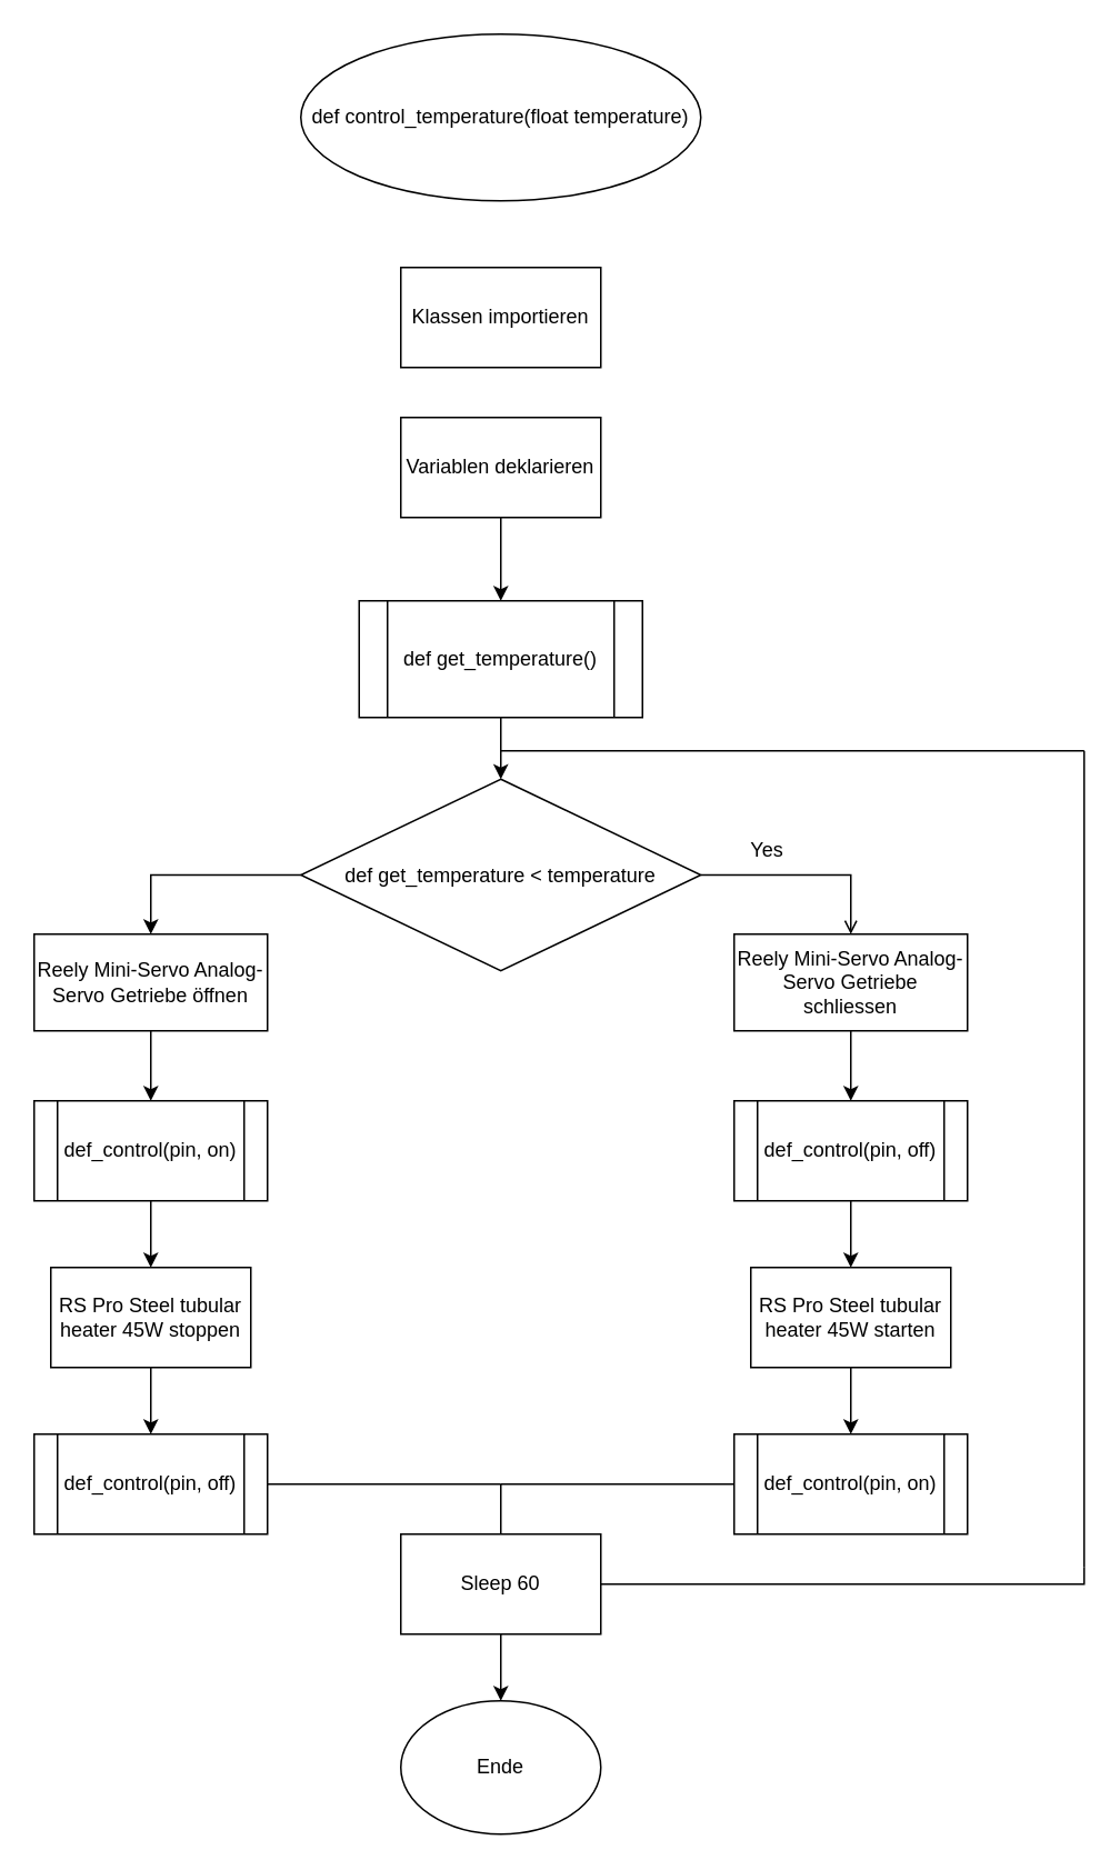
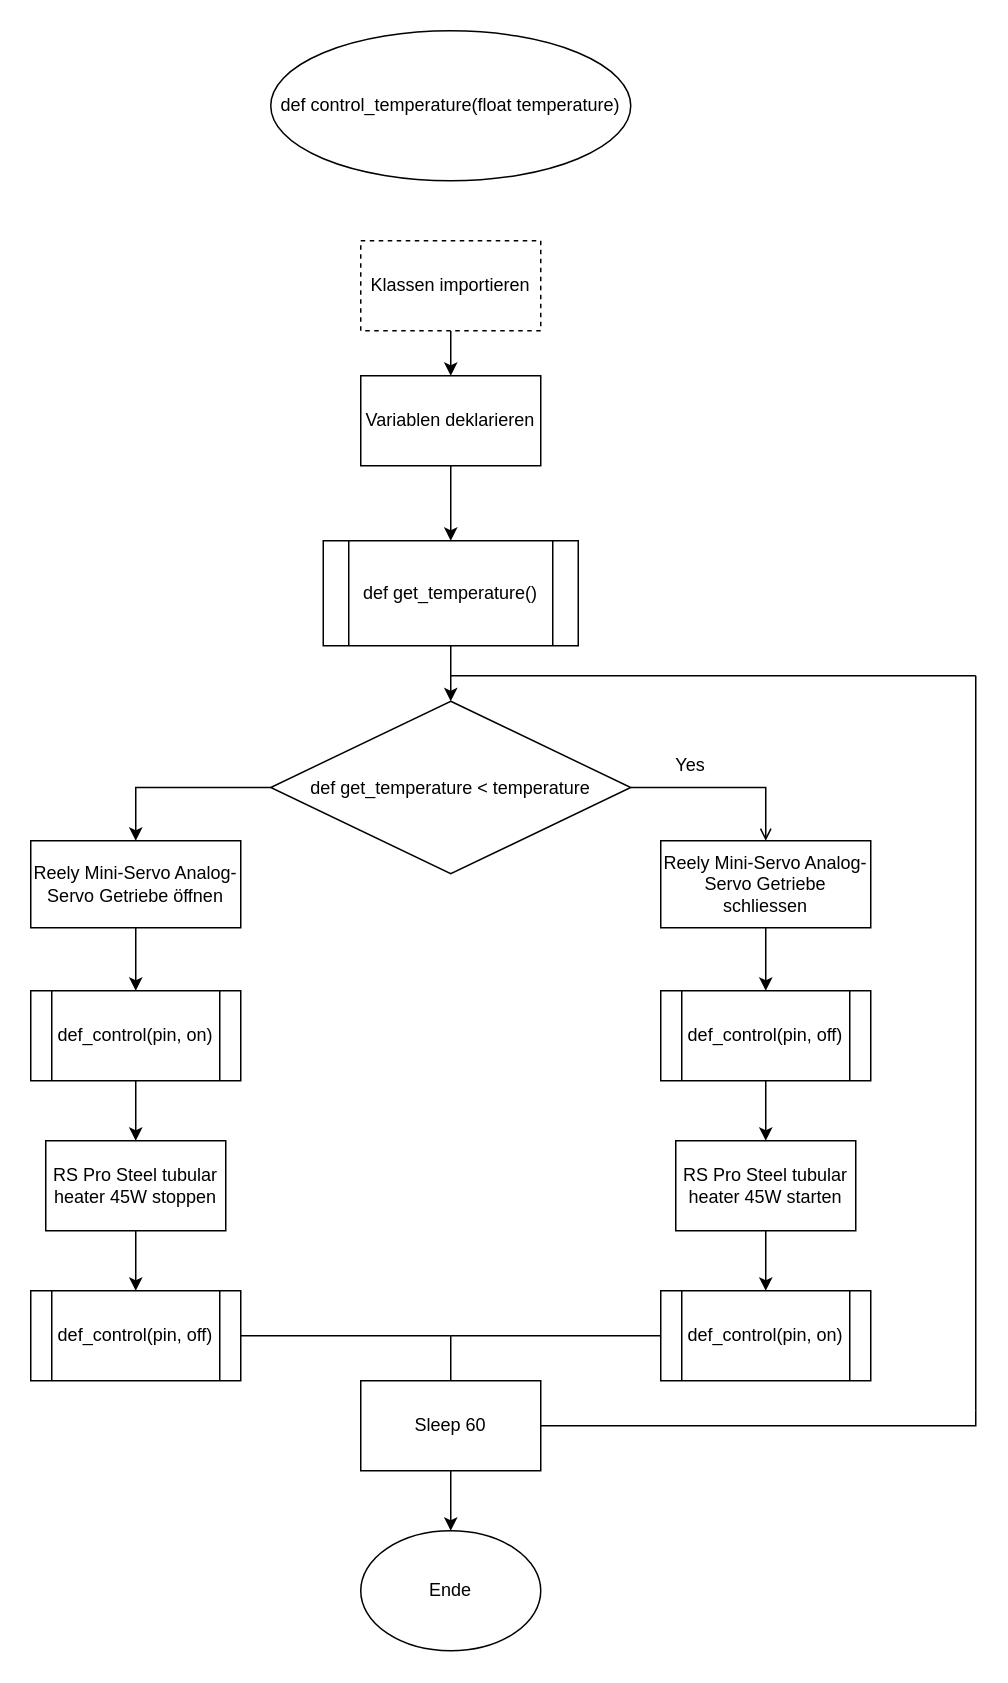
- <mxCell id="6" value="Klassen importieren" style="rounded=0;whiteSpace=wrap;html=1;" vertex="1" parent="1"><mxGeometry x="240" y="160" width="120" height="60" as="geometry" /></mxCell>
+ <mxCell id="6" value="Klassen importieren" style="rounded=0;whiteSpace=wrap;html=1;dashed=1;" vertex="1" parent="1"><mxGeometry x="240" y="160" width="120" height="60" as="geometry" /></mxCell>
+ <mxCell id="5" value="" style="edgeStyle=orthogonalEdgeStyle;rounded=0;orthogonalLoop=1;jettySize=auto;html=1;" edge="1" parent="1" source="6" target="8"><mxGeometry relative="1" as="geometry" /></mxCell>
